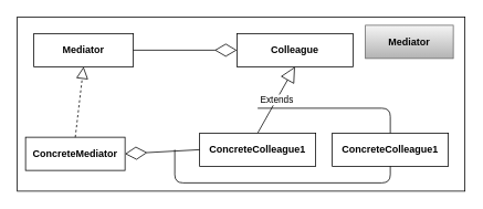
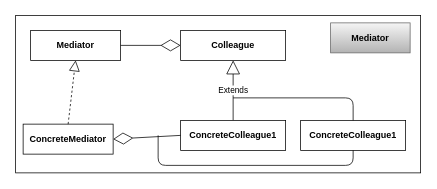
- <mxCell id="4" value="Colleague" style="rounded=0;whiteSpace=wrap;html=1;fontStyle=1" vertex="1" parent="1"><mxGeometry x="285" y="40" width="140" height="40" as="geometry" /></mxCell>
+ <mxCell id="4" value="Colleague" style="rounded=0;whiteSpace=wrap;html=1;fontStyle=1" vertex="1" parent="1"><mxGeometry x="240" y="40" width="140" height="40" as="geometry" /></mxCell>
